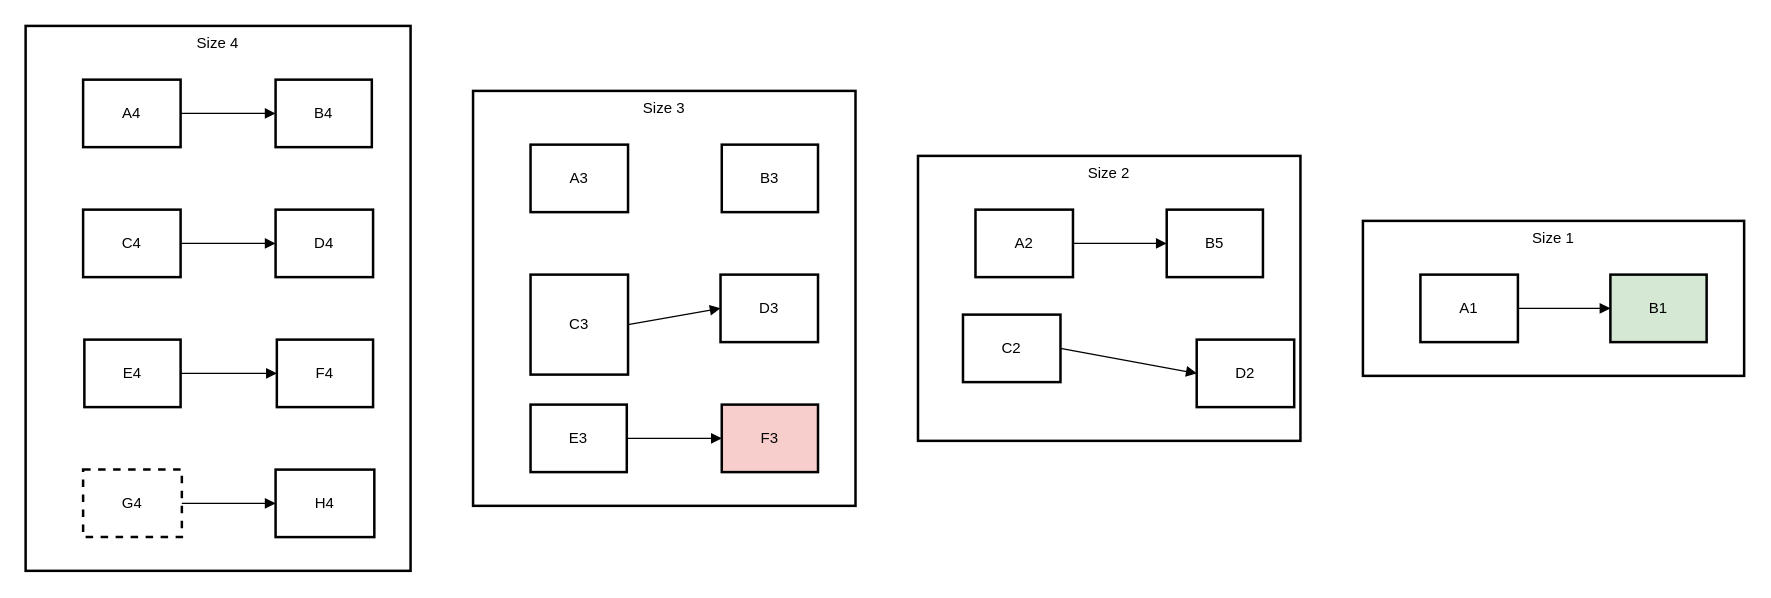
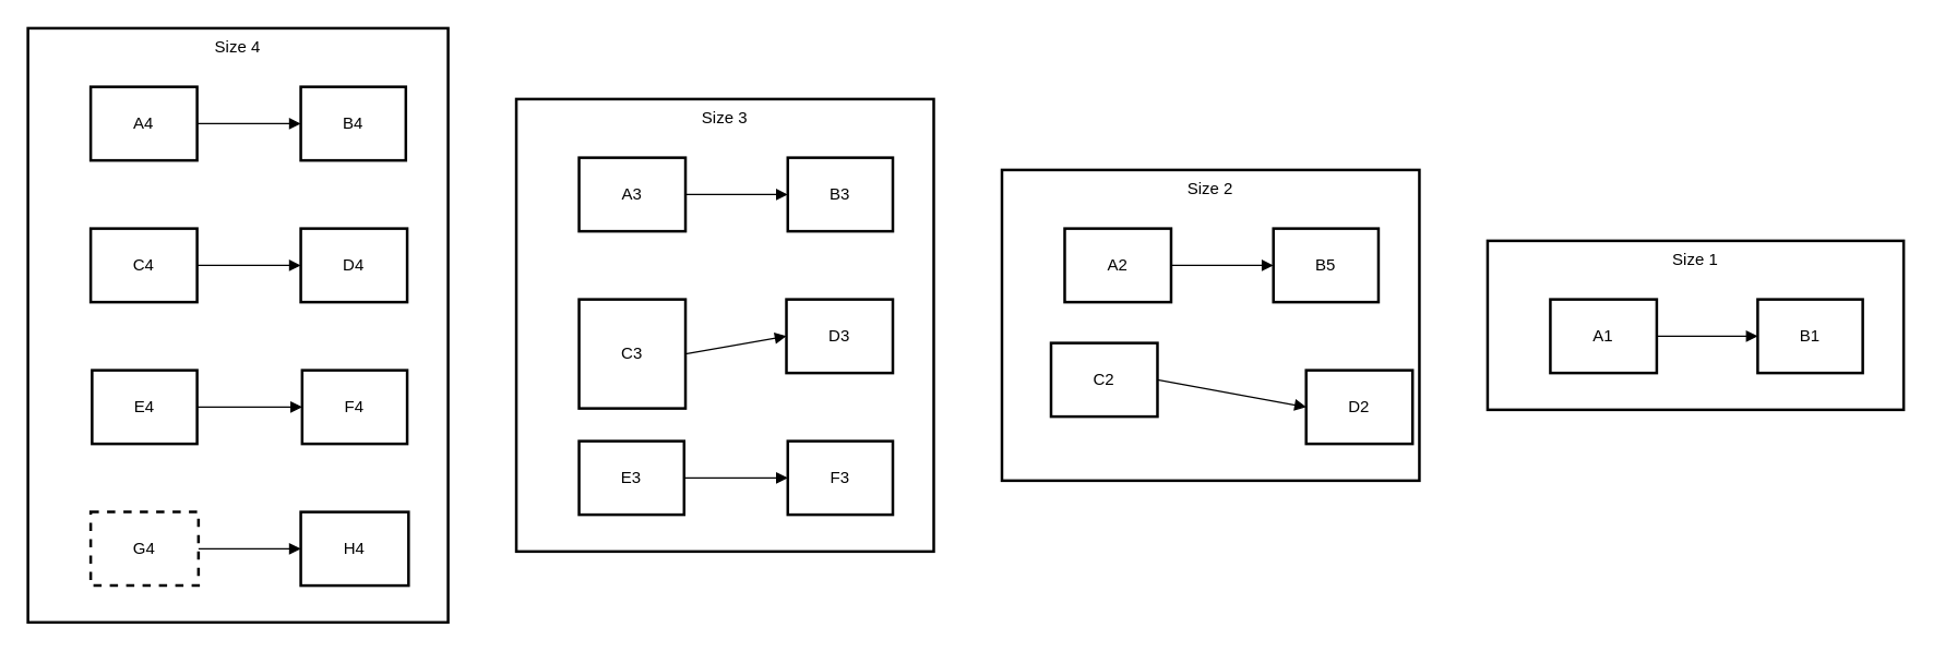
+ <mxCell id="22" value="" style="curved=1;startArrow=none;endArrow=block;exitX=0.99;exitY=0.5;entryX=0;entryY=0.5;" edge="1" parent="15" source="16" target="17"><mxGeometry relative="1" as="geometry"><Array as="points" /></mxGeometry></mxCell>
- <mxCell id="34" value="B1" style="whiteSpace=wrap;strokeWidth=2;fillColor=#d5e8d4;" vertex="1" parent="32"><mxGeometry x="198" y="43" width="77" height="54" as="geometry" /></mxCell>
+ <mxCell id="34" value="B1" style="whiteSpace=wrap;strokeWidth=2;" vertex="1" parent="32"><mxGeometry x="198" y="43" width="77" height="54" as="geometry" /></mxCell>
- <mxCell id="21" value="F3" style="whiteSpace=wrap;strokeWidth=2;fillColor=#f8cecc;" vertex="1" parent="15"><mxGeometry x="199" y="251" width="77" height="54" as="geometry" /></mxCell>
+ <mxCell id="21" value="F3" style="whiteSpace=wrap;strokeWidth=2;" vertex="1" parent="15"><mxGeometry x="199" y="251" width="77" height="54" as="geometry" /></mxCell>
